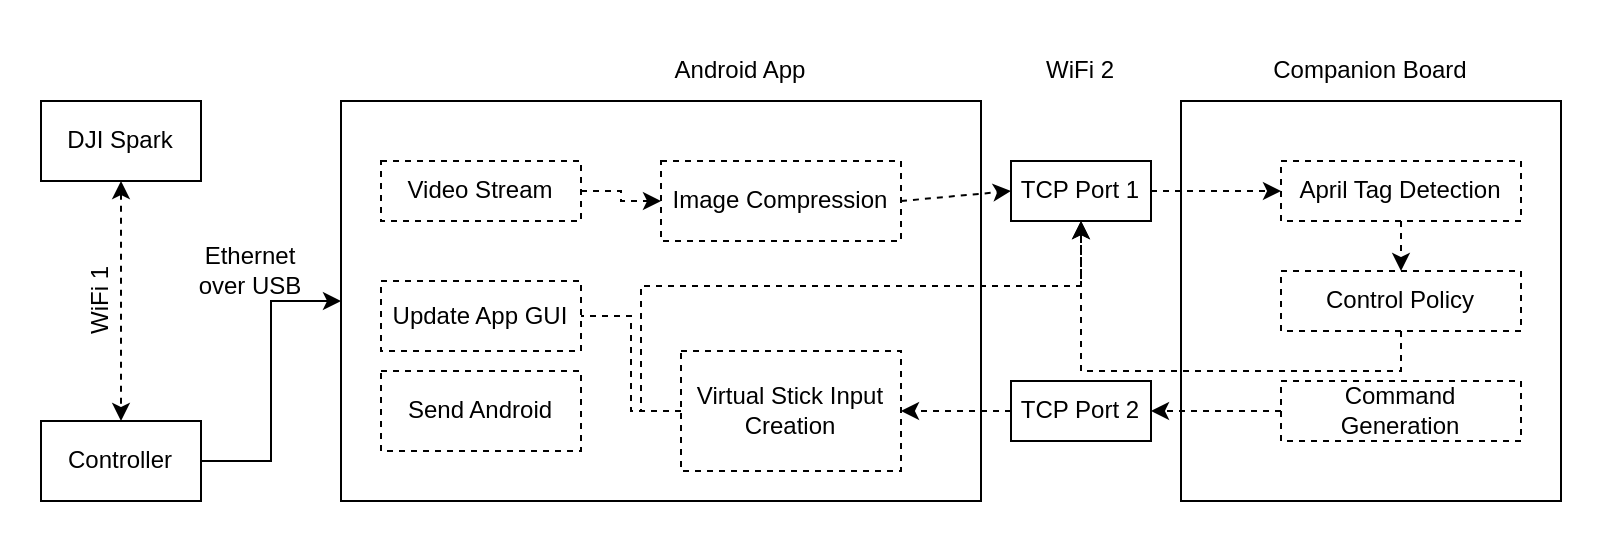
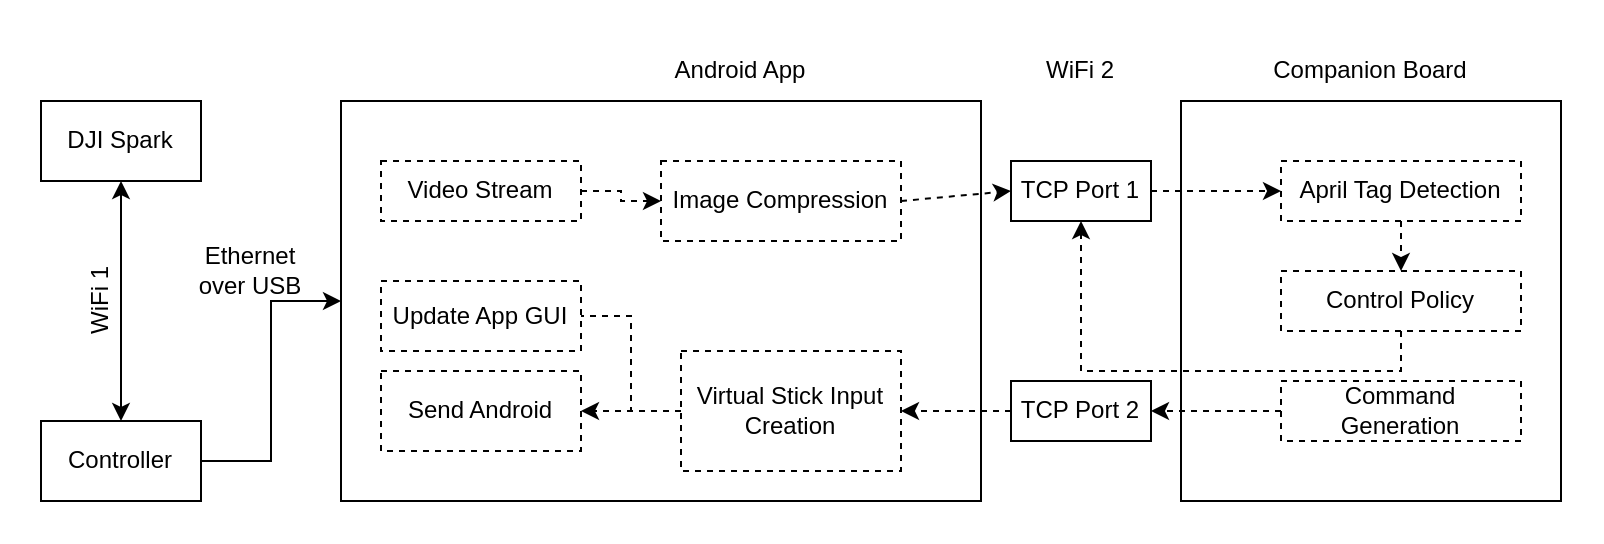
- <mxCell id="22" style="edgeStyle=orthogonalEdgeStyle;rounded=0;orthogonalLoop=1;jettySize=auto;html=1;exitX=0;exitY=0.5;exitDx=0;exitDy=0;dashed=1;" parent="1" source="24" target="28" edge="1"><mxGeometry relative="1" as="geometry" /></mxCell>
+ <mxCell id="22" style="edgeStyle=orthogonalEdgeStyle;rounded=0;orthogonalLoop=1;jettySize=auto;html=1;exitX=0;exitY=0.5;exitDx=0;exitDy=0;entryX=1;entryY=0.5;entryDx=0;entryDy=0;dashed=1;" parent="1" source="24" target="26" edge="1"><mxGeometry relative="1" as="geometry" /></mxCell>
- <mxCell id="3" value="" style="endArrow=classic;startArrow=classic;html=1;rounded=0;dashed=1;entryX=0.5;entryY=0;entryDx=0;entryDy=0;exitX=0.5;exitY=1;exitDx=0;exitDy=0;" parent="1" source="2" target="5" edge="1"><mxGeometry width="50" height="50" relative="1" as="geometry"><mxPoint x="-60" y="190" as="sourcePoint" /><mxPoint x="20" y="190" as="targetPoint" /></mxGeometry></mxCell>
+ <mxCell id="3" value="" style="endArrow=classic;startArrow=classic;html=1;rounded=0;dashed=0;entryX=0.5;entryY=0;entryDx=0;entryDy=0;exitX=0.5;exitY=1;exitDx=0;exitDy=0;" parent="1" source="2" target="5" edge="1"><mxGeometry width="50" height="50" relative="1" as="geometry"><mxPoint x="-60" y="190" as="sourcePoint" /><mxPoint x="20" y="190" as="targetPoint" /></mxGeometry></mxCell>
